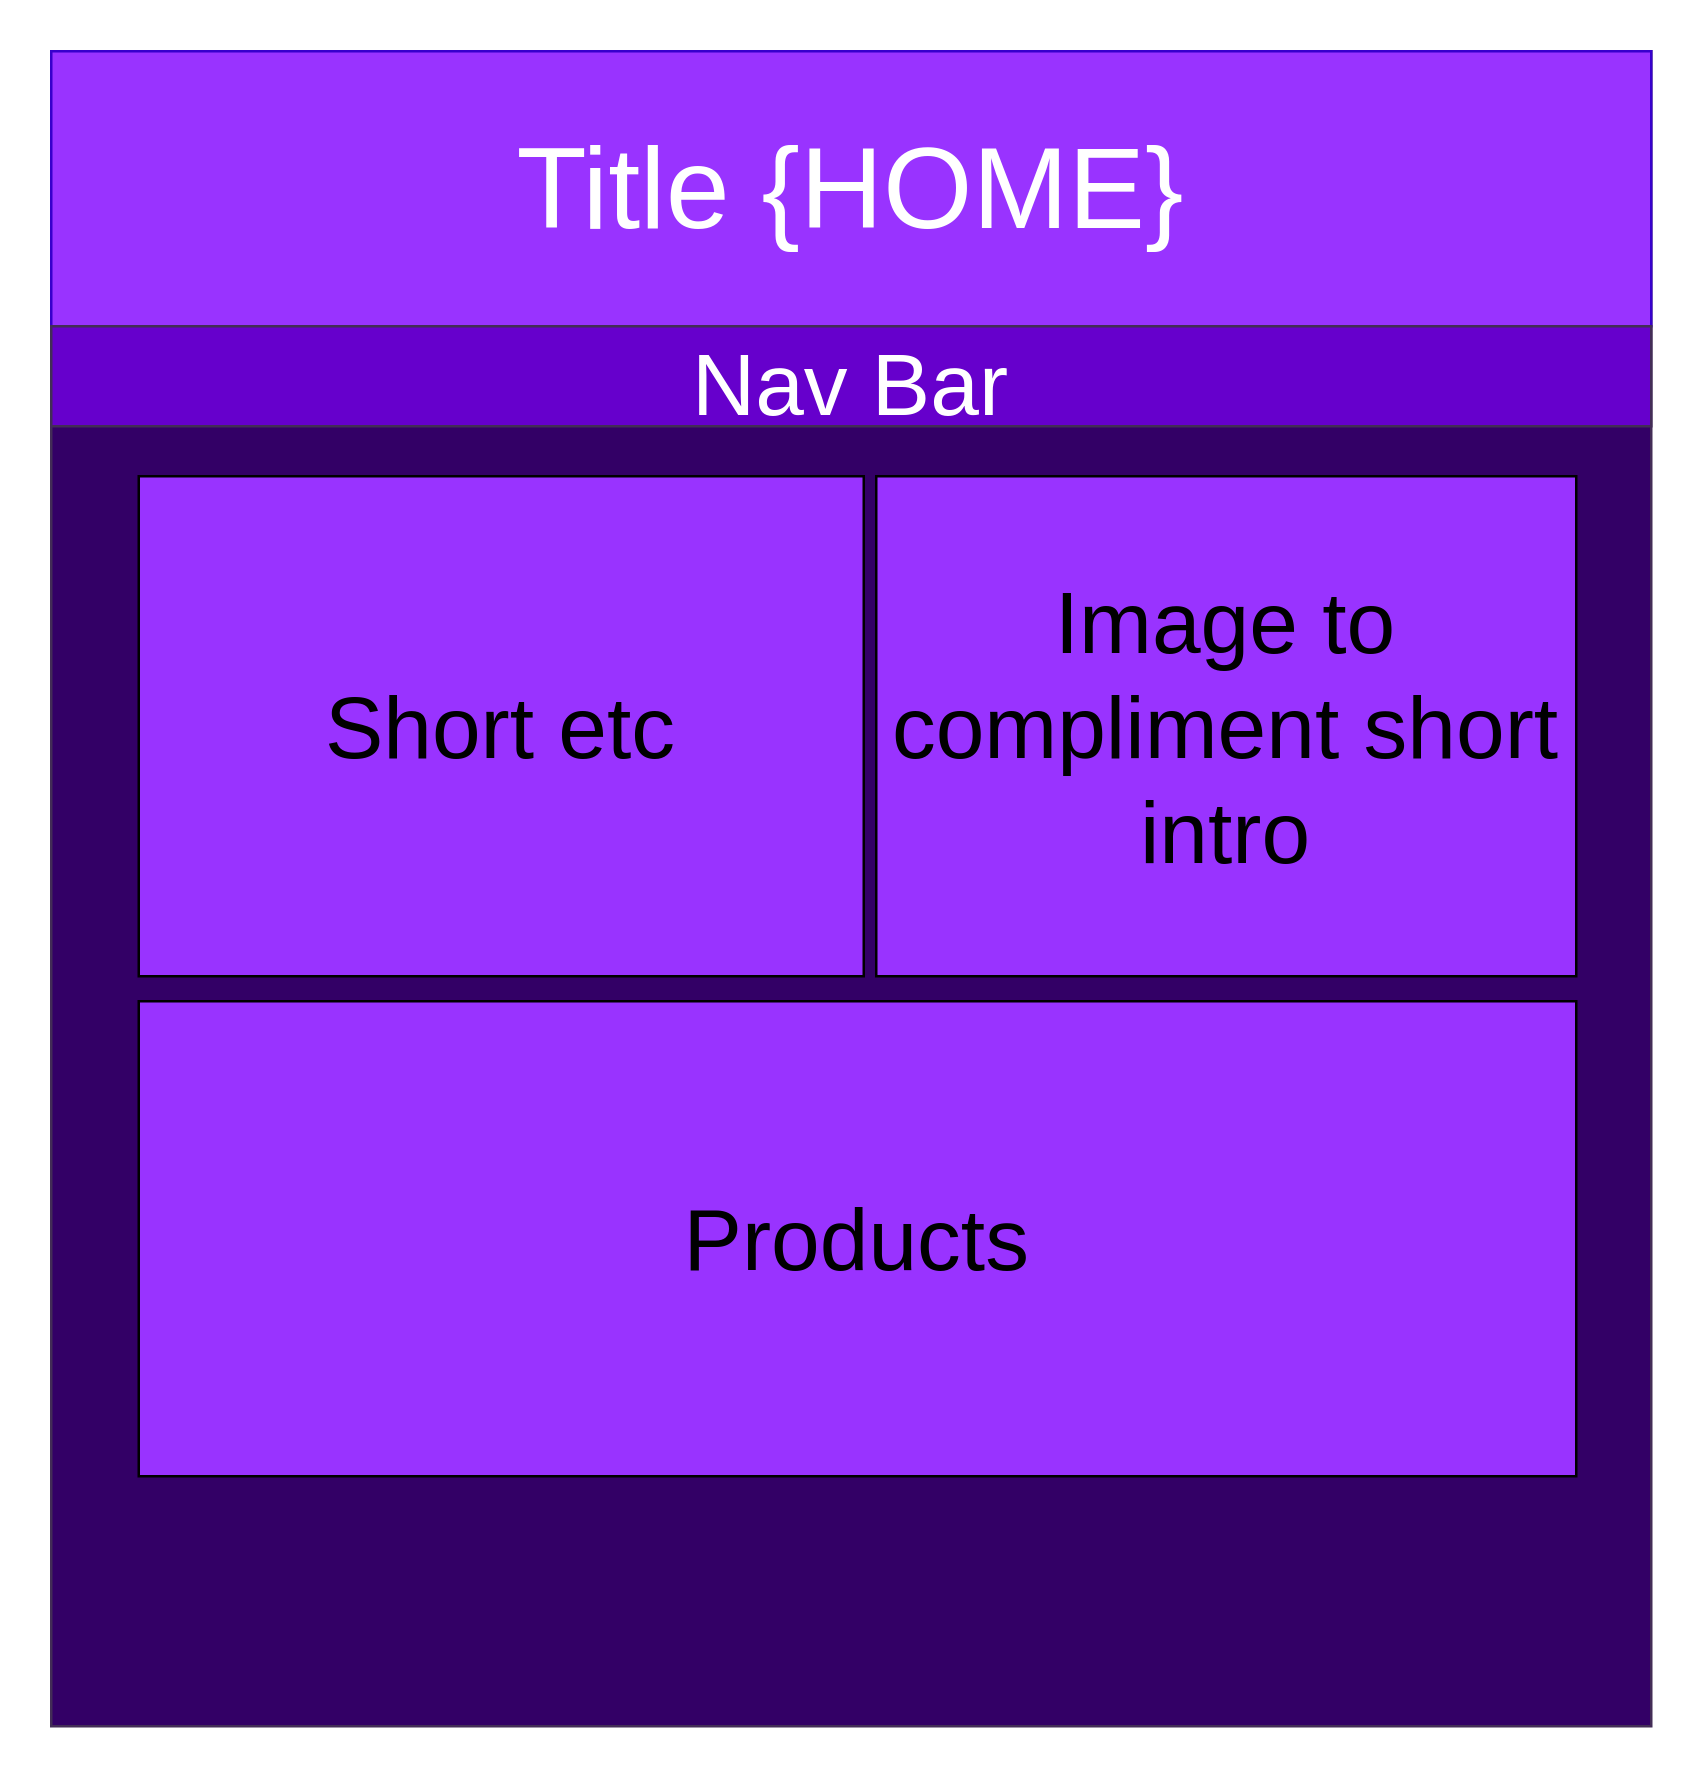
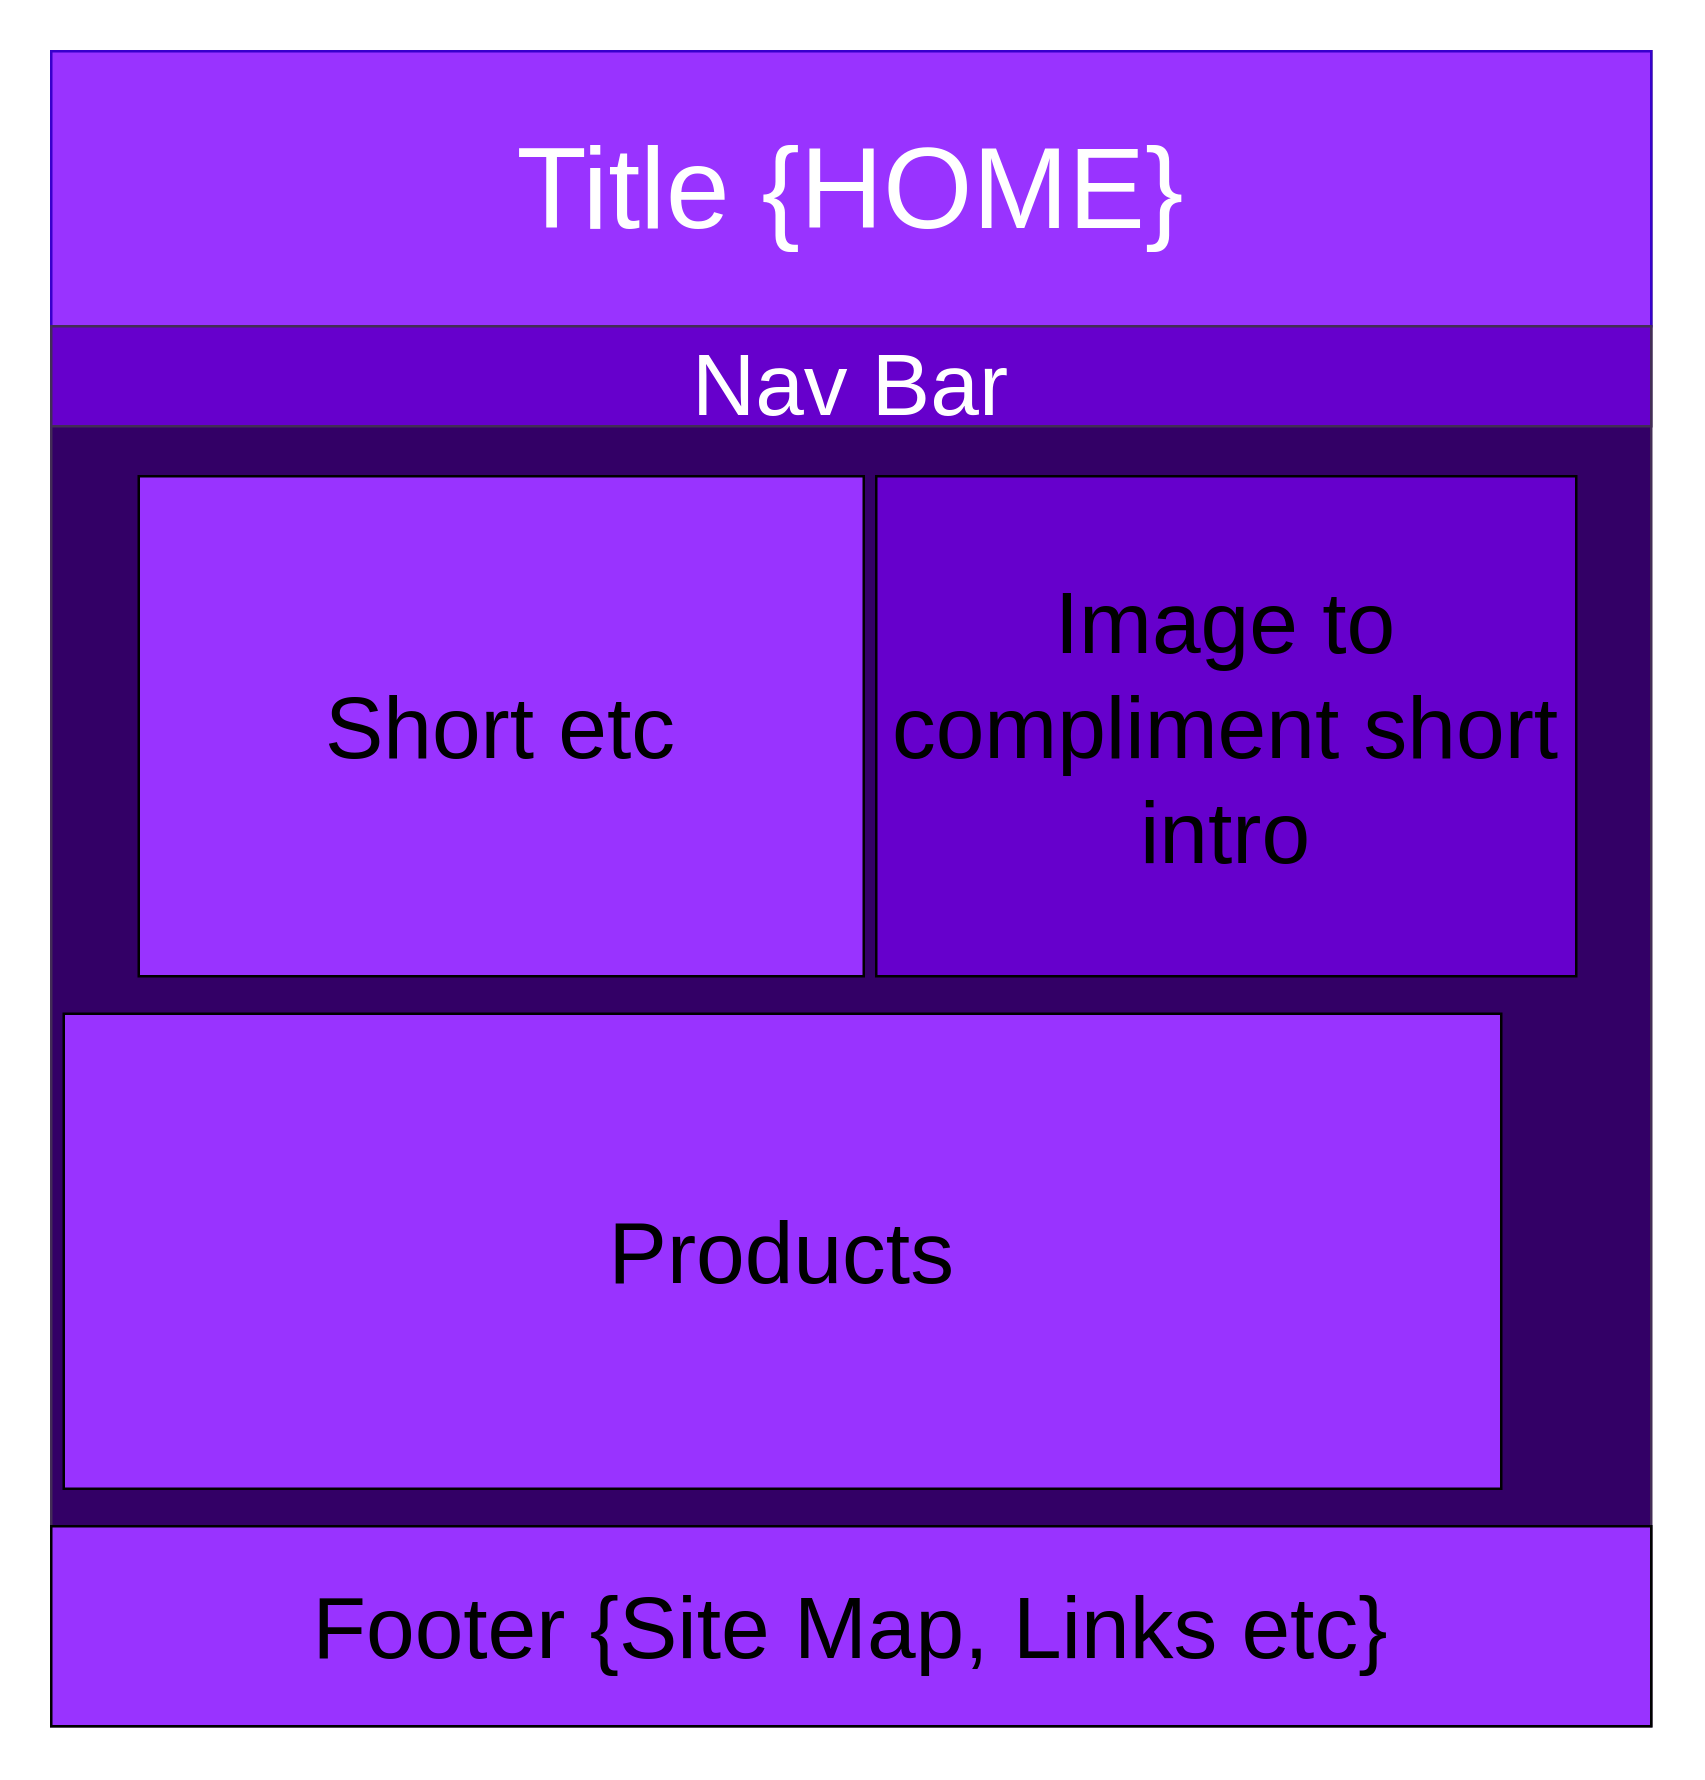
- <mxCell id="5" value="Image to compliment short intro" style="rounded=0;whiteSpace=wrap;html=1;fontSize=35;fillColor=#9933FF;" vertex="1" parent="1"><mxGeometry x="350" y="190" width="280" height="200" as="geometry" /></mxCell>
+ <mxCell id="5" value="Image to compliment short intro" style="rounded=0;whiteSpace=wrap;html=1;fontSize=35;fillColor=#6600cc;" vertex="1" parent="1"><mxGeometry x="350" y="190" width="280" height="200" as="geometry" /></mxCell>
- <mxCell id="8" value="Products" style="rounded=0;whiteSpace=wrap;html=1;fontSize=35;fillColor=#9933FF;" vertex="1" parent="1"><mxGeometry x="55" y="400" width="575" height="190" as="geometry" /></mxCell>
+ <mxCell id="8" value="Products" style="rounded=0;whiteSpace=wrap;html=1;fontSize=35;fillColor=#9933FF;" vertex="1" parent="1"><mxGeometry x="25" y="405" width="575" height="190" as="geometry" /></mxCell>
+ <mxCell id="7" value="Footer {Site Map, Links etc}" style="rounded=0;whiteSpace=wrap;html=1;fontSize=35;fillColor=#9933FF;" vertex="1" parent="1"><mxGeometry x="20" y="610" width="640" height="80" as="geometry" /></mxCell>
